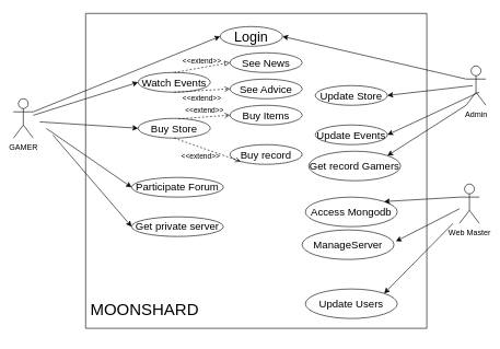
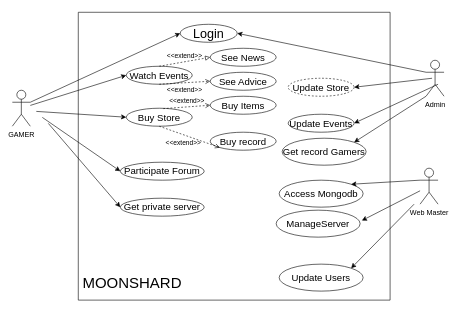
- <mxCell id="4" value="Login" style="ellipse;whiteSpace=wrap;html=1;fontSize=21;" vertex="1" parent="2"><mxGeometry x="205" y="20" width="95" height="30" as="geometry" /></mxCell>
+ <mxCell id="4" value="Login" style="ellipse;whiteSpace=wrap;html=1;fontSize=21;" vertex="1" parent="2"><mxGeometry x="170" y="20" width="95" height="30" as="geometry" /></mxCell>
- <mxCell id="31" value="Update Store" style="ellipse;whiteSpace=wrap;html=1;fontSize=16;" vertex="1" parent="1"><mxGeometry x="480" y="130" width="110" height="30" as="geometry" /></mxCell>
+ <mxCell id="31" value="Update Store" style="ellipse;whiteSpace=wrap;html=1;fontSize=16;dashed=1;" vertex="1" parent="1"><mxGeometry x="480" y="130" width="110" height="30" as="geometry" /></mxCell>
